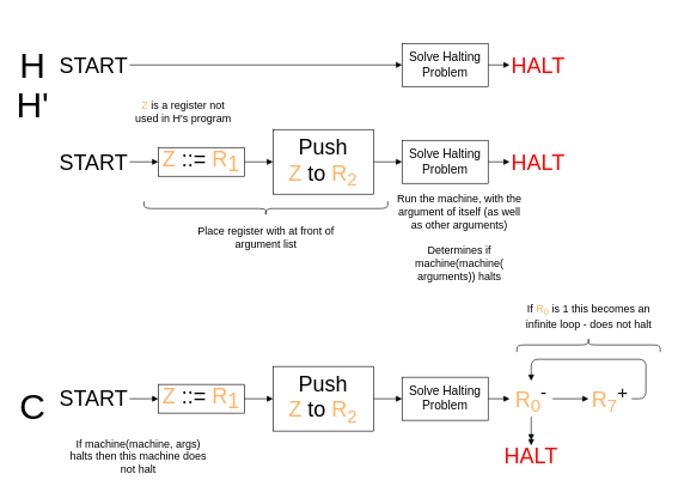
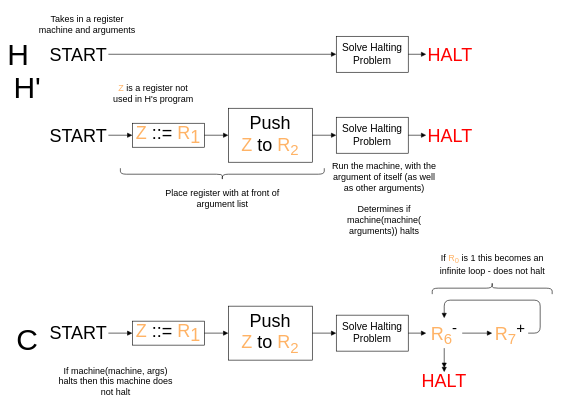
+ <mxCell id="16" value="Takes in a register machine and arguments" style="text;html=1;strokeColor=none;fillColor=none;align=center;verticalAlign=middle;whiteSpace=wrap;rounded=0;fontSize=15;" vertex="1" parent="1"><mxGeometry x="60" y="20" width="170" height="40" as="geometry" /></mxCell>
- <mxCell id="37" value="H" style="text;html=1;strokeColor=none;fillColor=none;align=center;verticalAlign=middle;whiteSpace=wrap;rounded=0;fontSize=50;" vertex="1" parent="1"><mxGeometry x="20" y="67.5" width="50" height="45" as="geometry" /></mxCell>
+ <mxCell id="37" value="H" style="text;html=1;strokeColor=none;fillColor=none;align=center;verticalAlign=middle;whiteSpace=wrap;rounded=0;fontSize=50;" vertex="1" parent="1"><mxGeometry x="5" y="67.5" width="50" height="45" as="geometry" /></mxCell>
- <mxCell id="27" value="&lt;font color=&quot;#ffb366&quot;&gt;R&lt;sub&gt;0&lt;/sub&gt;&lt;/font&gt;&lt;sup&gt;-&lt;/sup&gt;" style="text;html=1;strokeColor=none;fillColor=none;align=center;verticalAlign=middle;whiteSpace=wrap;rounded=0;fontSize=30;" vertex="1" parent="1"><mxGeometry x="710" y="530" width="60" height="50" as="geometry" /></mxCell>
+ <mxCell id="27" value="&lt;font color=&quot;#ffb366&quot;&gt;R&lt;sub&gt;6&lt;/sub&gt;&lt;/font&gt;&lt;sup&gt;-&lt;/sup&gt;" style="text;html=1;strokeColor=none;fillColor=none;align=center;verticalAlign=middle;whiteSpace=wrap;rounded=0;fontSize=30;" vertex="1" parent="1"><mxGeometry x="710" y="530" width="60" height="50" as="geometry" /></mxCell>
